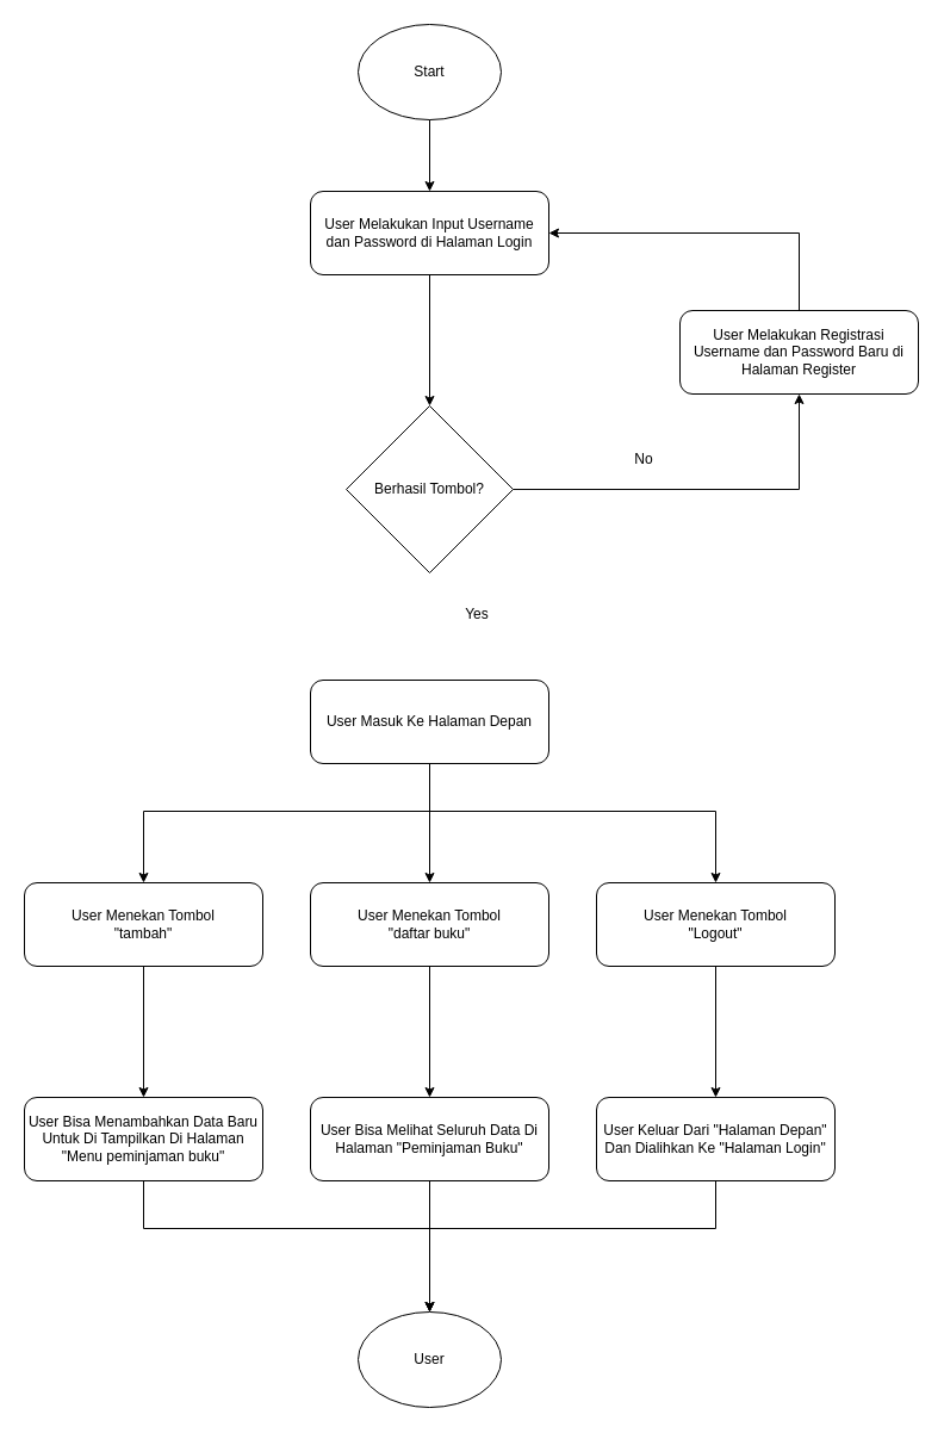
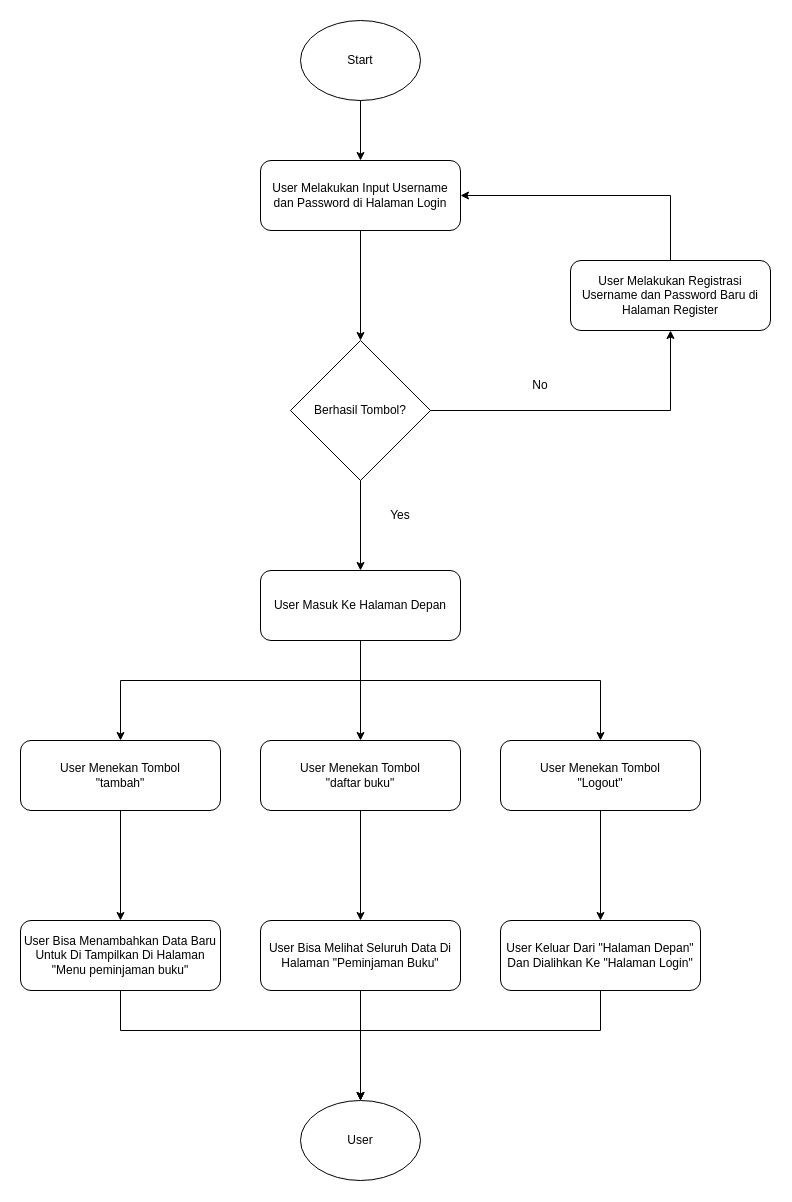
+ <mxCell id="12" value="" style="endArrow=classic;html=1;rounded=0;entryX=0.5;entryY=0;entryDx=0;entryDy=0;exitX=0.5;exitY=1;exitDx=0;exitDy=0;" parent="1" source="5" target="11" edge="1"><mxGeometry width="50" height="50" relative="1" as="geometry"><mxPoint x="370" y="240" as="sourcePoint" /><mxPoint x="370" y="350" as="targetPoint" /></mxGeometry></mxCell>
